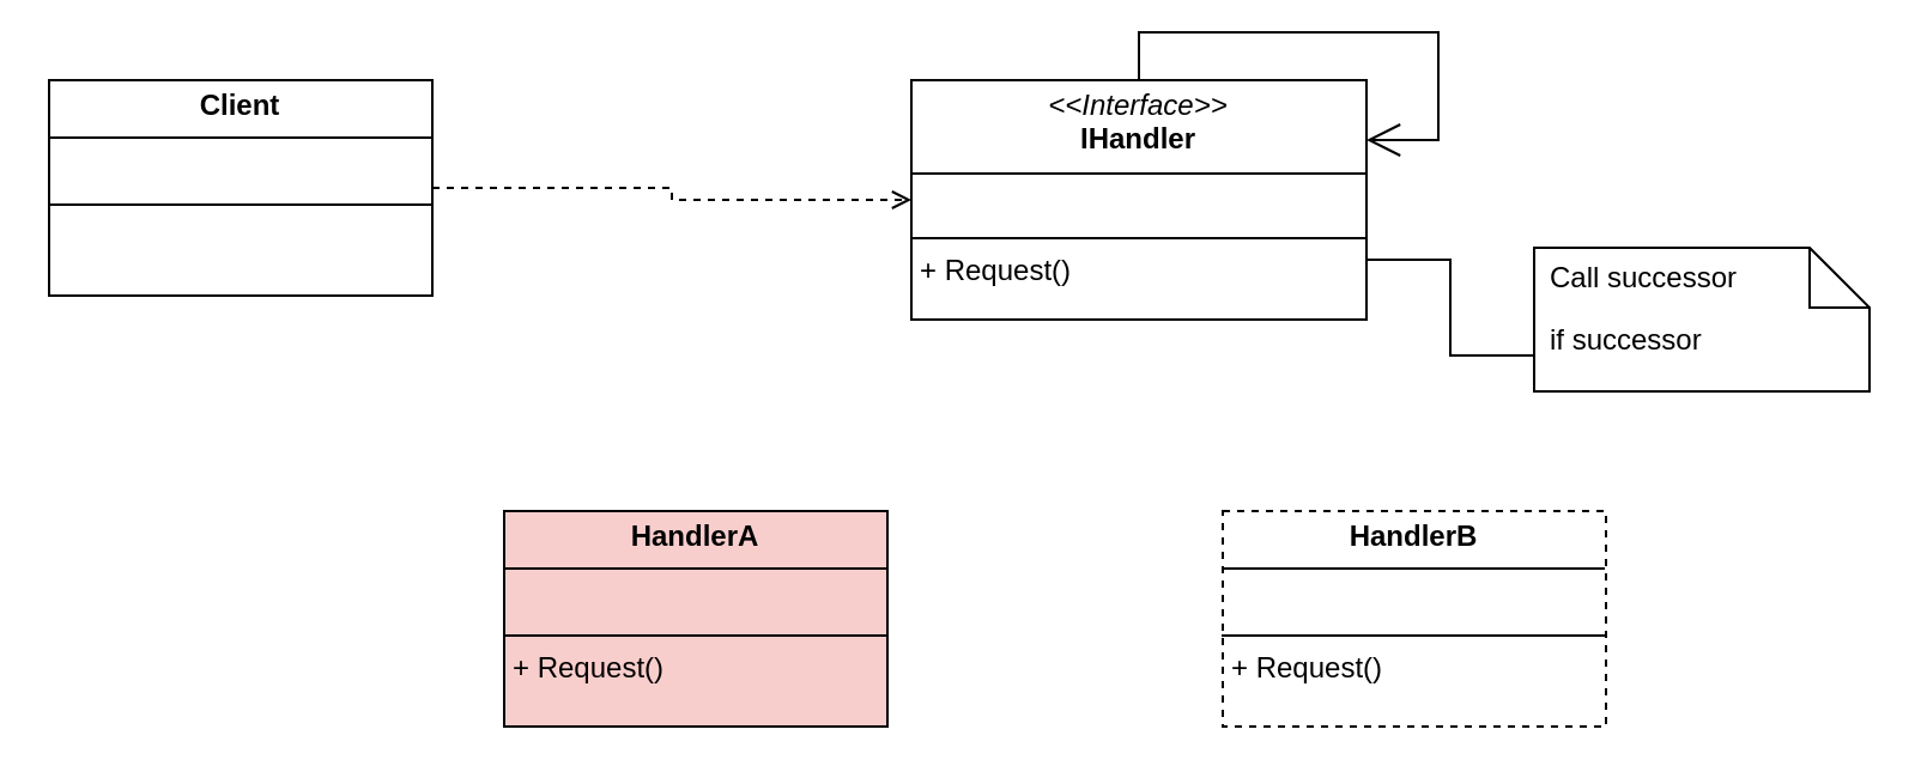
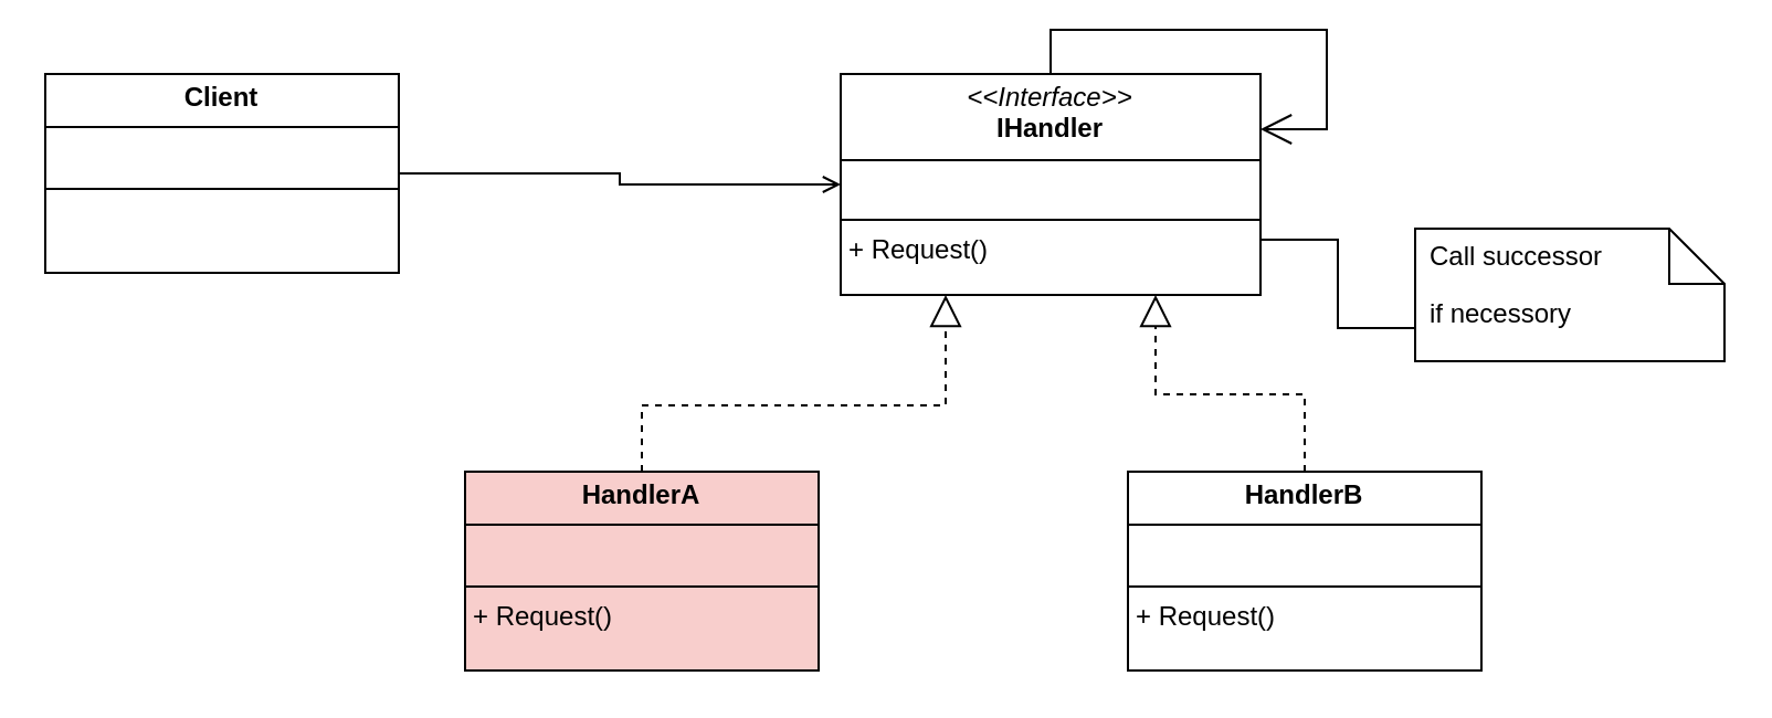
- <mxCell id="2" style="edgeStyle=orthogonalEdgeStyle;rounded=0;orthogonalLoop=1;jettySize=auto;html=1;entryX=0;entryY=0.5;entryDx=0;entryDy=0;endArrow=open;endFill=0;dashed=1;" edge="1" parent="1" source="3" target="4"><mxGeometry relative="1" as="geometry" /></mxCell>
+ <mxCell id="2" style="edgeStyle=orthogonalEdgeStyle;rounded=0;orthogonalLoop=1;jettySize=auto;html=1;entryX=0;entryY=0.5;entryDx=0;entryDy=0;endArrow=open;endFill=0;" edge="1" parent="1" source="3" target="4"><mxGeometry relative="1" as="geometry" /></mxCell>
- <mxCell id="10" value="if successor" style="shape=note2;boundedLbl=1;whiteSpace=wrap;html=1;size=25;verticalAlign=top;align=left;spacingLeft=5;" vertex="1" parent="1"><mxGeometry x="640" y="90" width="140" height="60" as="geometry" /></mxCell>
+ <mxCell id="10" value="if necessory" style="shape=note2;boundedLbl=1;whiteSpace=wrap;html=1;size=25;verticalAlign=top;align=left;spacingLeft=5;" vertex="1" parent="1"><mxGeometry x="640" y="90" width="140" height="60" as="geometry" /></mxCell>
+ <mxCell id="7" style="edgeStyle=orthogonalEdgeStyle;rounded=0;orthogonalLoop=1;jettySize=auto;html=1;entryX=0.75;entryY=1;entryDx=0;entryDy=0;dashed=1;endArrow=block;endFill=0;endSize=12;" edge="1" parent="1" source="8" target="4"><mxGeometry relative="1" as="geometry" /></mxCell>
+ <mxCell id="5" style="edgeStyle=orthogonalEdgeStyle;rounded=0;orthogonalLoop=1;jettySize=auto;html=1;entryX=0.25;entryY=1;entryDx=0;entryDy=0;endArrow=block;endFill=0;dashed=1;endSize=12;" edge="1" parent="1" source="6" target="4"><mxGeometry relative="1" as="geometry"><Array as="points"><mxPoint x="290" y="170" /><mxPoint x="428" y="170" /></Array></mxGeometry></mxCell>
- <mxCell id="8" value="&lt;p style=&quot;margin:0px;margin-top:4px;text-align:center;&quot;&gt;&lt;b&gt;HandlerB&lt;/b&gt;&lt;/p&gt;&lt;hr size=&quot;1&quot; style=&quot;border-style:solid;&quot;&gt;&lt;p style=&quot;margin:0px;margin-left:4px;&quot;&gt;&lt;br&gt;&lt;/p&gt;&lt;hr size=&quot;1&quot; style=&quot;border-style:solid;&quot;&gt;&lt;p style=&quot;margin:0px;margin-left:4px;&quot;&gt;+ Request()&lt;/p&gt;" style="verticalAlign=top;align=left;overflow=fill;html=1;whiteSpace=wrap;dashed=1;" vertex="1" parent="1"><mxGeometry x="510" y="200" width="160" height="90" as="geometry" /></mxCell>
+ <mxCell id="8" value="&lt;p style=&quot;margin:0px;margin-top:4px;text-align:center;&quot;&gt;&lt;b&gt;HandlerB&lt;/b&gt;&lt;/p&gt;&lt;hr size=&quot;1&quot; style=&quot;border-style:solid;&quot;&gt;&lt;p style=&quot;margin:0px;margin-left:4px;&quot;&gt;&lt;br&gt;&lt;/p&gt;&lt;hr size=&quot;1&quot; style=&quot;border-style:solid;&quot;&gt;&lt;p style=&quot;margin:0px;margin-left:4px;&quot;&gt;+ Request()&lt;/p&gt;" style="verticalAlign=top;align=left;overflow=fill;html=1;whiteSpace=wrap;" vertex="1" parent="1"><mxGeometry x="510" y="200" width="160" height="90" as="geometry" /></mxCell>
